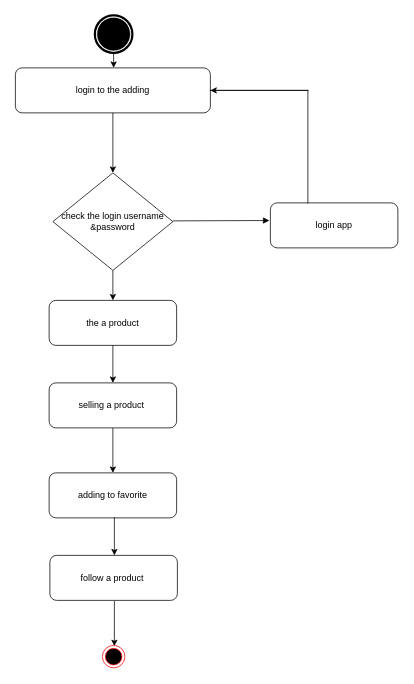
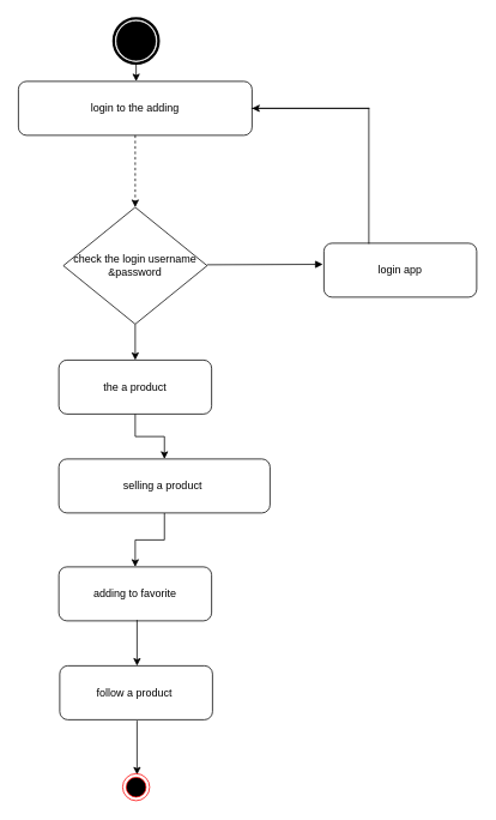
- <mxCell id="13" value="" style="endArrow=classic;html=1;entryX=0.5;entryY=0;entryDx=0;entryDy=0;exitX=0.5;exitY=1;exitDx=0;exitDy=0;" parent="1" source="2" target="4" edge="1"><mxGeometry width="50" height="50" relative="1" as="geometry"><mxPoint x="195" y="180" as="sourcePoint" /><mxPoint x="65" y="180" as="targetPoint" /></mxGeometry></mxCell>
+ <mxCell id="13" value="" style="endArrow=classic;html=1;entryX=0.5;entryY=0;entryDx=0;entryDy=0;exitX=0.5;exitY=1;exitDx=0;exitDy=0;dashed=1;" parent="1" source="2" target="4" edge="1"><mxGeometry width="50" height="50" relative="1" as="geometry"><mxPoint x="195" y="180" as="sourcePoint" /><mxPoint x="65" y="180" as="targetPoint" /></mxGeometry></mxCell>
- <mxCell id="7" value="selling a product&amp;nbsp;" style="rounded=1;whiteSpace=wrap;html=1;" parent="1" vertex="1"><mxGeometry x="65" y="510" width="170" height="60" as="geometry" /></mxCell>
+ <mxCell id="7" value="selling a product&amp;nbsp;" style="rounded=1;whiteSpace=wrap;html=1;" parent="1" vertex="1"><mxGeometry x="65" y="510" width="235" height="60" as="geometry" /></mxCell>
